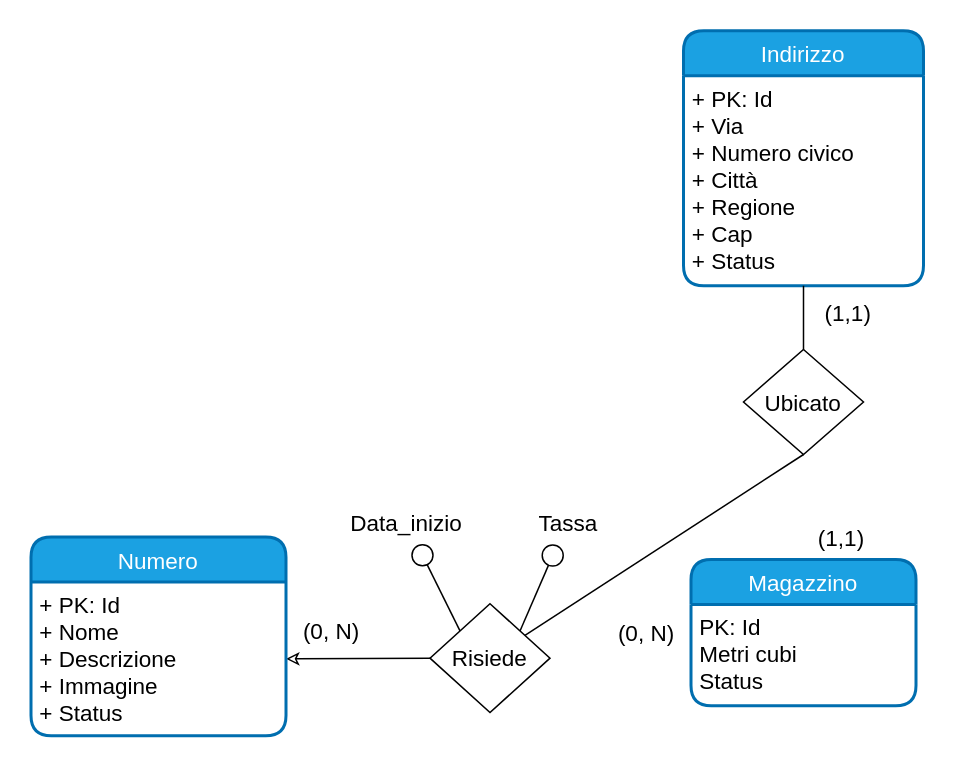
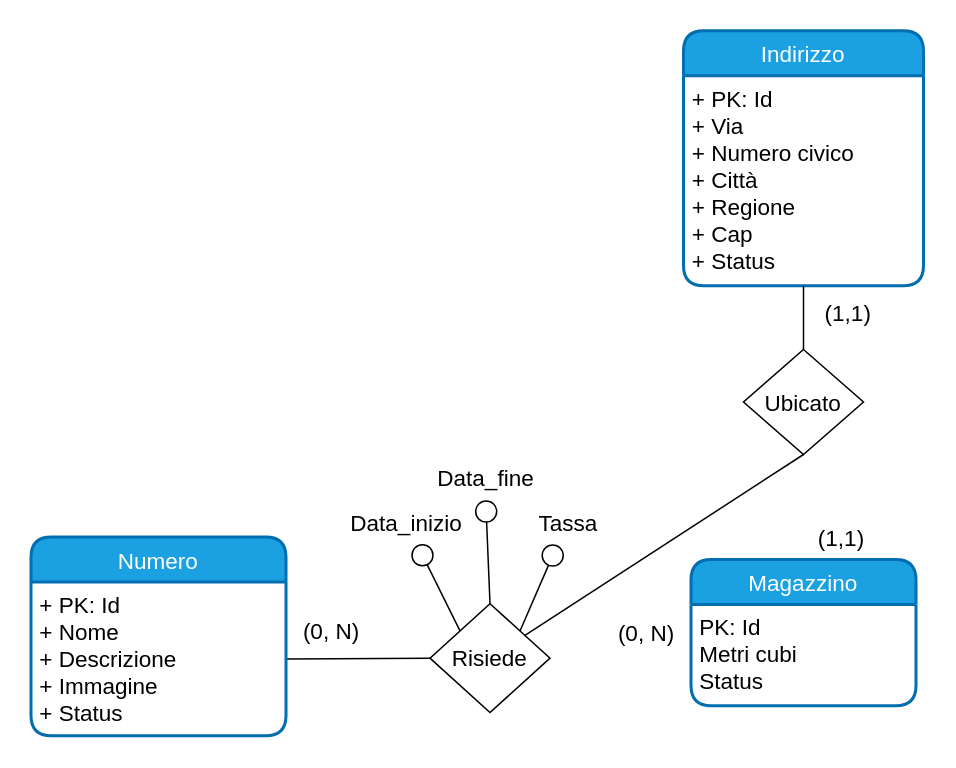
+ <mxCell id="11" value="Data_fine" style="text;html=1;align=center;verticalAlign=middle;resizable=0;points=[];autosize=1;strokeColor=none;fillColor=none;fontSize=15;" vertex="1" parent="1"><mxGeometry x="277.5" y="302.5" width="90" height="30" as="geometry" /></mxCell>
+ <mxCell id="8" style="edgeStyle=none;html=1;endArrow=circle;endFill=0;exitX=0.5;exitY=0;exitDx=0;exitDy=0;fontSize=15;" edge="1" parent="1" source="5" target="11"><mxGeometry relative="1" as="geometry"><mxPoint x="341" y="337.5" as="targetPoint" /><mxPoint x="351" y="461.2" as="sourcePoint" /></mxGeometry></mxCell>
- <mxCell id="4" style="edgeStyle=none;html=1;exitX=0;exitY=0.5;exitDx=0;exitDy=0;endArrow=classic;endFill=0;entryX=1;entryY=0.5;entryDx=0;entryDy=0;fontSize=15;" edge="1" parent="1" source="5" target="17"><mxGeometry relative="1" as="geometry"><mxPoint x="191" y="446.25" as="targetPoint" /><Array as="points" /></mxGeometry></mxCell>
+ <mxCell id="4" style="edgeStyle=none;html=1;exitX=0;exitY=0.5;exitDx=0;exitDy=0;endArrow=none;endFill=0;entryX=1;entryY=0.5;entryDx=0;entryDy=0;fontSize=15;" edge="1" parent="1" source="5" target="17"><mxGeometry relative="1" as="geometry"><mxPoint x="191" y="446.25" as="targetPoint" /><Array as="points" /></mxGeometry></mxCell>
